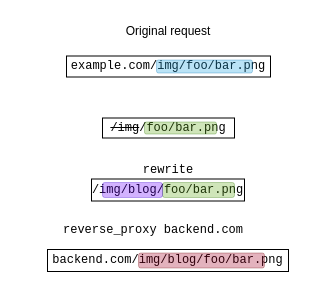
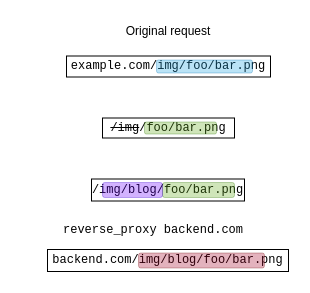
- <mxCell id="9" value="&lt;font face=&quot;Courier New&quot;&gt;rewrite&lt;/font&gt;" style="text;html=1;strokeColor=none;fillColor=none;align=center;verticalAlign=middle;whiteSpace=wrap;rounded=0;labelBackgroundColor=none;fontFamily=Helvetica;opacity=30;" parent="1" vertex="1"><mxGeometry x="128" y="158.5" width="80" height="20" as="geometry" /></mxCell>
